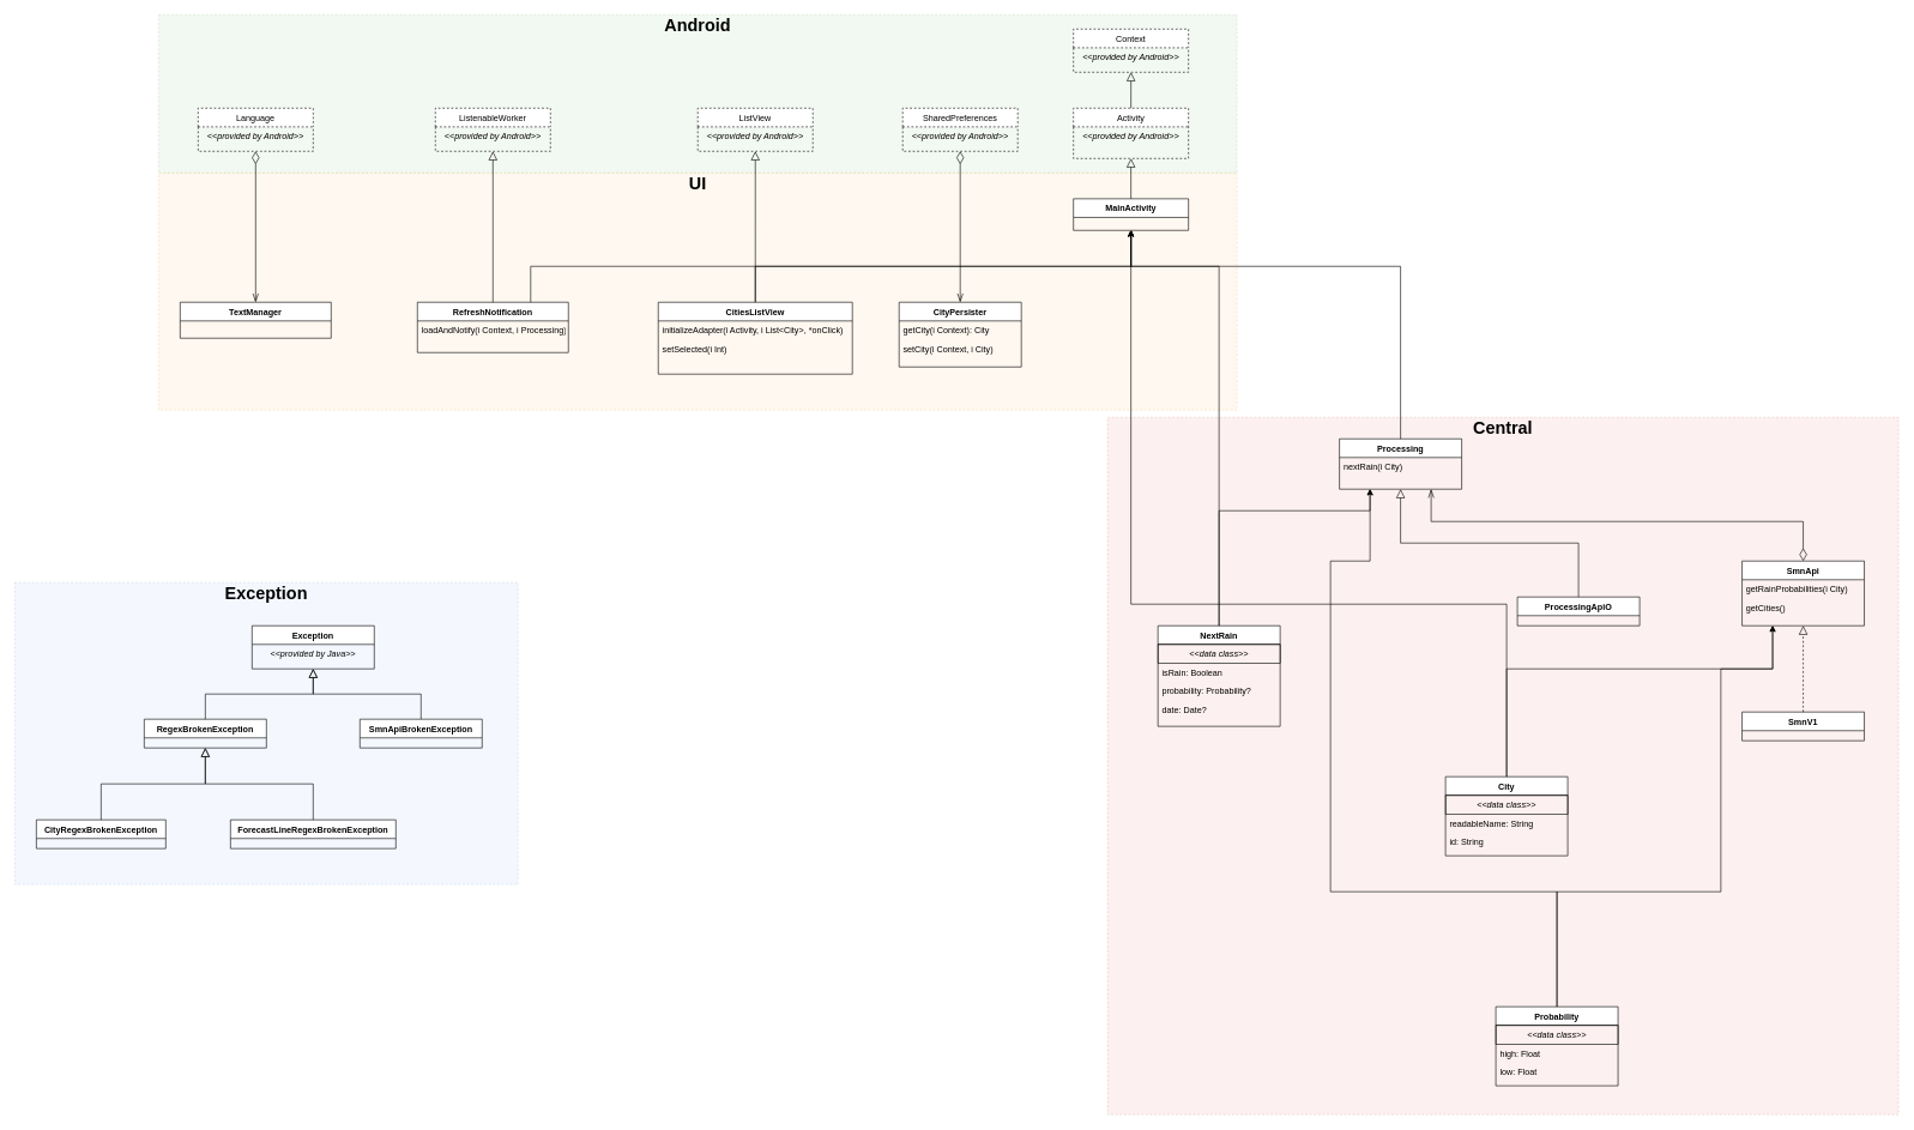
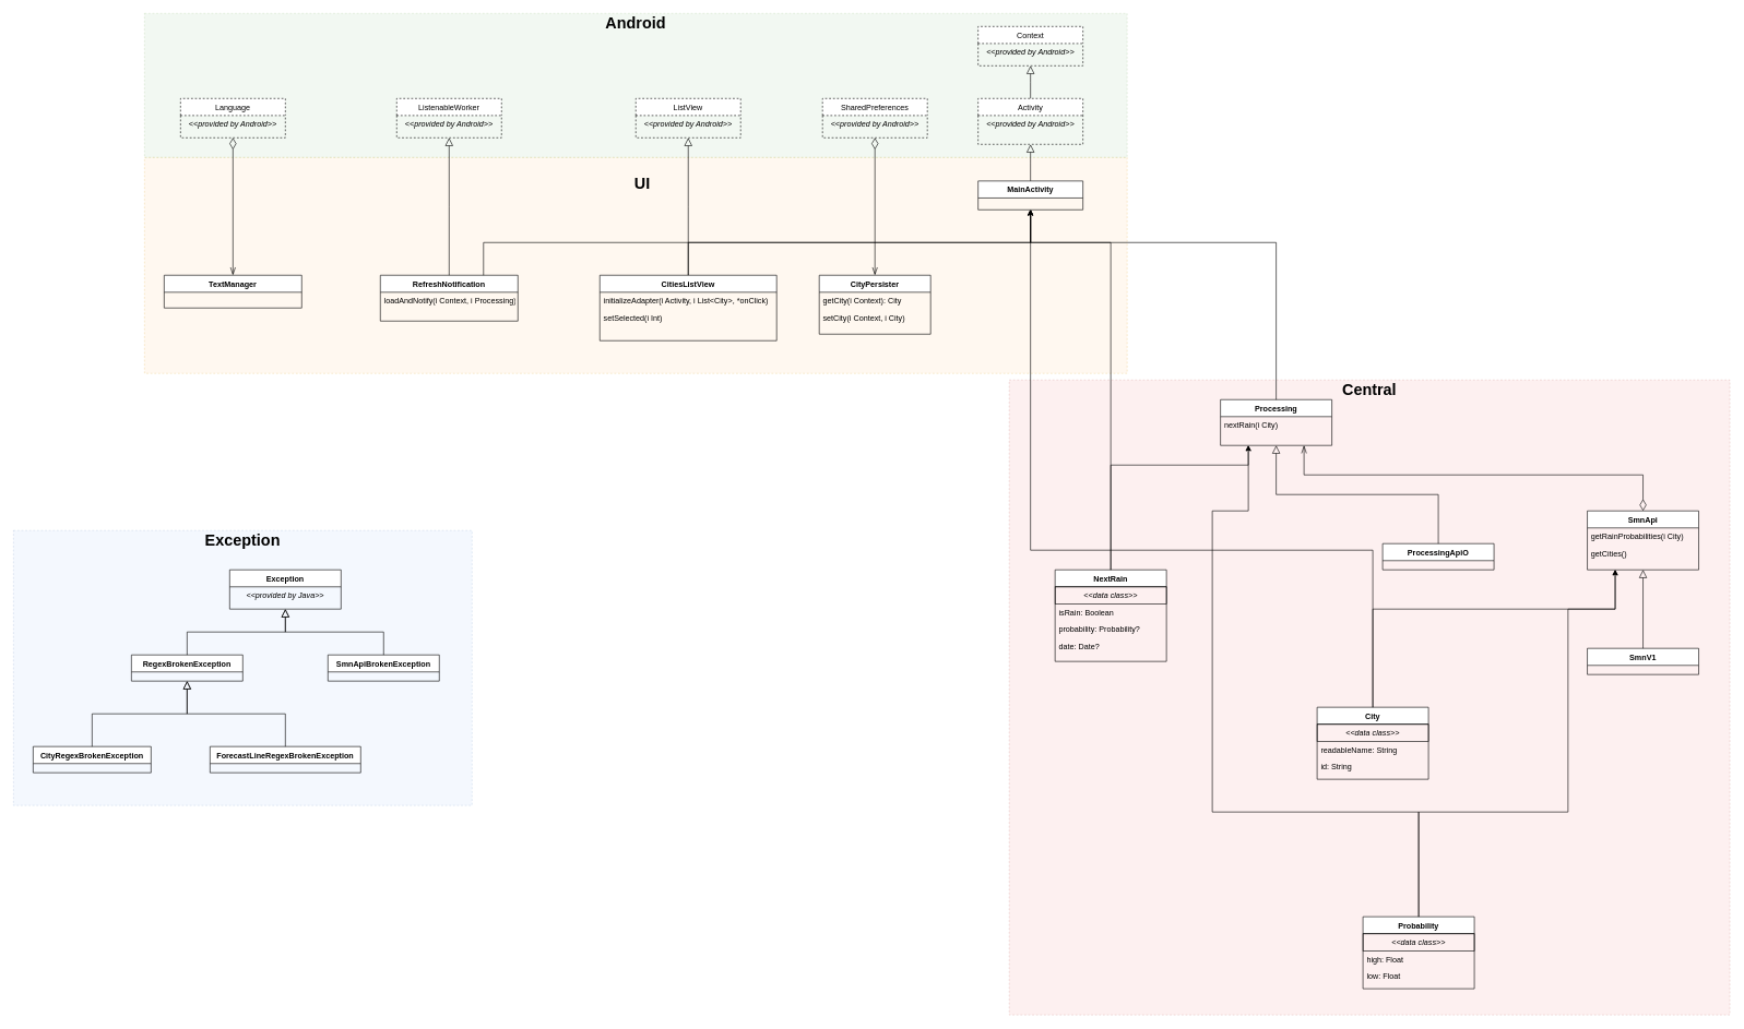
- <mxCell id="77" value="&lt;b&gt;&lt;font style=&quot;font-size: 24px;&quot;&gt;UI&lt;/font&gt;&lt;/b&gt;" style="text;html=1;strokeColor=none;fillColor=none;align=center;verticalAlign=middle;whiteSpace=wrap;rounded=0;dashed=1;opacity=30;" parent="1" vertex="1"><mxGeometry x="940" y="240" width="60" height="30" as="geometry" /></mxCell>
+ <mxCell id="77" value="&lt;b&gt;&lt;font style=&quot;font-size: 24px;&quot;&gt;UI&lt;/font&gt;&lt;/b&gt;" style="text;html=1;strokeColor=none;fillColor=none;align=center;verticalAlign=middle;whiteSpace=wrap;rounded=0;dashed=1;opacity=30;" parent="1" vertex="1"><mxGeometry x="950" y="265" width="60" height="30" as="geometry" /></mxCell>
- <mxCell id="40" style="edgeStyle=orthogonalEdgeStyle;rounded=0;orthogonalLoop=1;jettySize=auto;html=1;entryX=0.5;entryY=1;entryDx=0;entryDy=0;exitX=0.5;exitY=0;exitDx=0;exitDy=0;endArrow=block;endFill=0;endSize=10;dashed=1;" parent="1" source="39" target="35" edge="1"><mxGeometry relative="1" as="geometry"><mxPoint x="2107.5" y="840" as="sourcePoint" /><mxPoint x="1957.5" y="690" as="targetPoint" /></mxGeometry></mxCell>
+ <mxCell id="40" style="edgeStyle=orthogonalEdgeStyle;rounded=0;orthogonalLoop=1;jettySize=auto;html=1;entryX=0.5;entryY=1;entryDx=0;entryDy=0;exitX=0.5;exitY=0;exitDx=0;exitDy=0;endArrow=block;endFill=0;endSize=10;" parent="1" source="39" target="35" edge="1"><mxGeometry relative="1" as="geometry"><mxPoint x="2107.5" y="840" as="sourcePoint" /><mxPoint x="1957.5" y="690" as="targetPoint" /></mxGeometry></mxCell>
